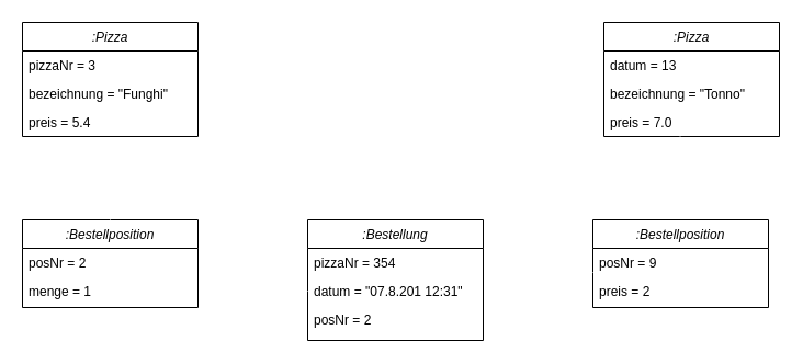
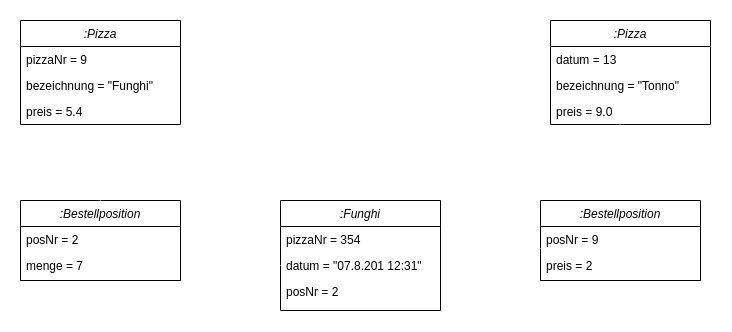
- <mxCell id="14" value="pizzaNr = 3" style="text;align=left;verticalAlign=top;spacingLeft=4;spacingRight=4;overflow=hidden;rotatable=0;points=[[0,0.5],[1,0.5]];portConstraint=eastwest;" vertex="1" parent="13"><mxGeometry y="26" width="160" height="26" as="geometry" /></mxCell>
+ <mxCell id="14" value="pizzaNr = 9" style="text;align=left;verticalAlign=top;spacingLeft=4;spacingRight=4;overflow=hidden;rotatable=0;points=[[0,0.5],[1,0.5]];portConstraint=eastwest;" vertex="1" parent="13"><mxGeometry y="26" width="160" height="26" as="geometry" /></mxCell>
- <mxCell id="12" value="preis = 7.0" style="text;align=left;verticalAlign=top;spacingLeft=4;spacingRight=4;overflow=hidden;rotatable=0;points=[[0,0.5],[1,0.5]];portConstraint=eastwest;rounded=0;shadow=0;html=0;" vertex="1" parent="9"><mxGeometry y="78" width="160" height="26" as="geometry" /></mxCell>
+ <mxCell id="12" value="preis = 9.0" style="text;align=left;verticalAlign=top;spacingLeft=4;spacingRight=4;overflow=hidden;rotatable=0;points=[[0,0.5],[1,0.5]];portConstraint=eastwest;rounded=0;shadow=0;html=0;" vertex="1" parent="9"><mxGeometry y="78" width="160" height="26" as="geometry" /></mxCell>
- <mxCell id="2" value=":Bestellung" style="swimlane;fontStyle=2;align=center;verticalAlign=top;childLayout=stackLayout;horizontal=1;startSize=26;horizontalStack=0;resizeParent=1;resizeLast=0;collapsible=1;marginBottom=0;rounded=0;shadow=0;strokeWidth=1;" parent="1" vertex="1"><mxGeometry x="280" y="200" width="160" height="110" as="geometry"><mxRectangle x="230" y="140" width="160" height="26" as="alternateBounds" /></mxGeometry></mxCell>
+ <mxCell id="2" value=":Funghi" style="swimlane;fontStyle=2;align=center;verticalAlign=top;childLayout=stackLayout;horizontal=1;startSize=26;horizontalStack=0;resizeParent=1;resizeLast=0;collapsible=1;marginBottom=0;rounded=0;shadow=0;strokeWidth=1;" parent="1" vertex="1"><mxGeometry x="280" y="200" width="160" height="110" as="geometry"><mxRectangle x="230" y="140" width="160" height="26" as="alternateBounds" /></mxGeometry></mxCell>
- <mxCell id="20" value="menge = 1" style="text;align=left;verticalAlign=top;spacingLeft=4;spacingRight=4;overflow=hidden;rotatable=0;points=[[0,0.5],[1,0.5]];portConstraint=eastwest;rounded=0;shadow=0;html=0;" vertex="1" parent="18"><mxGeometry y="52" width="160" height="26" as="geometry" /></mxCell>
+ <mxCell id="20" value="menge = 7" style="text;align=left;verticalAlign=top;spacingLeft=4;spacingRight=4;overflow=hidden;rotatable=0;points=[[0,0.5],[1,0.5]];portConstraint=eastwest;rounded=0;shadow=0;html=0;" vertex="1" parent="18"><mxGeometry y="52" width="160" height="26" as="geometry" /></mxCell>
